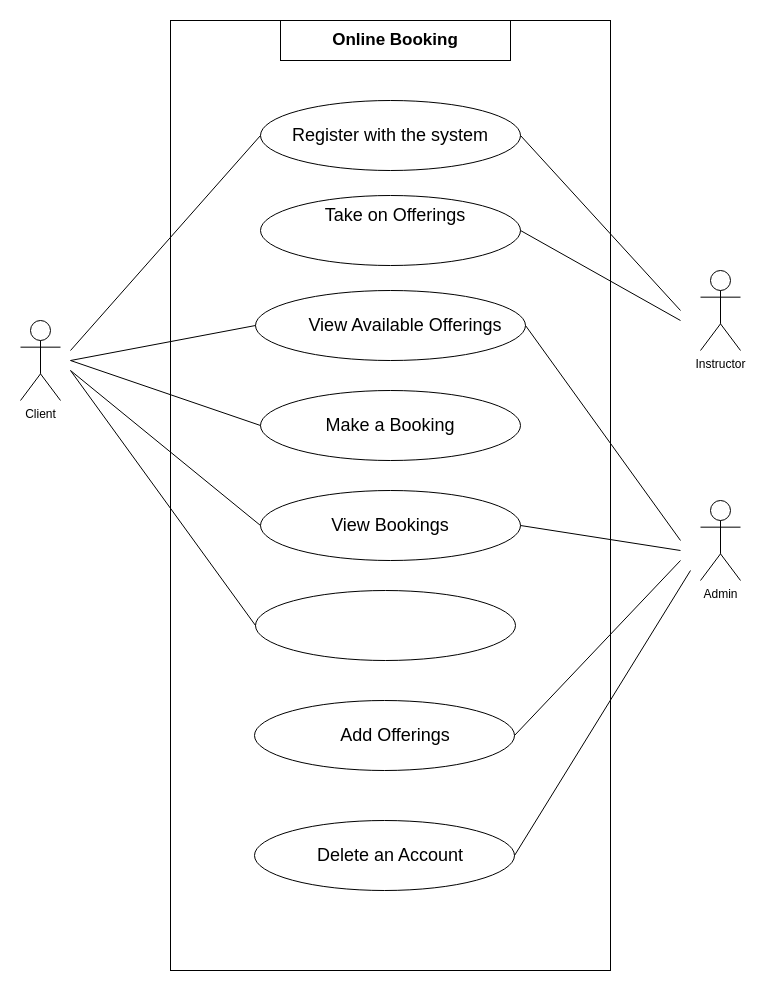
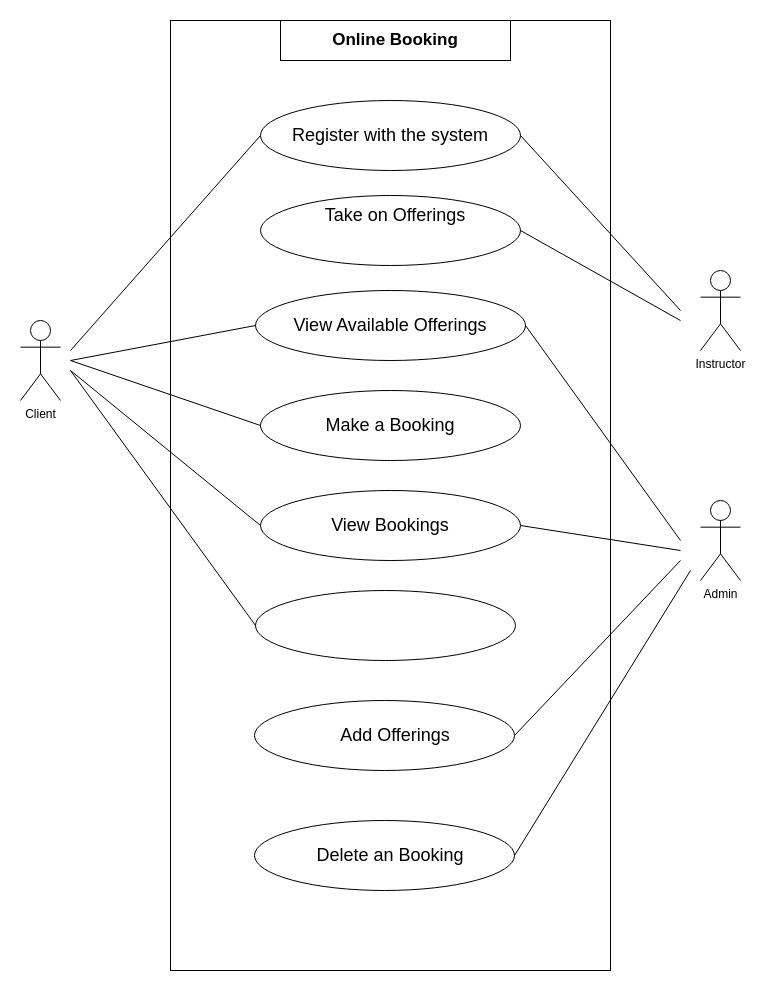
- <mxCell id="9" value="&lt;font style=&quot;font-size: 18px;&quot;&gt;View Available Offerings&lt;/font&gt;" style="text;html=1;align=center;verticalAlign=middle;whiteSpace=wrap;rounded=0;" parent="1" vertex="1"><mxGeometry x="305" y="310" width="200" height="30" as="geometry" /></mxCell>
+ <mxCell id="9" value="&lt;font style=&quot;font-size: 18px;&quot;&gt;View Available Offerings&lt;/font&gt;" style="text;html=1;align=center;verticalAlign=middle;whiteSpace=wrap;rounded=0;" parent="1" vertex="1"><mxGeometry x="290" y="310" width="200" height="30" as="geometry" /></mxCell>
- <mxCell id="23" value="&lt;font style=&quot;font-size: 18px;&quot;&gt;Delete an Account&lt;/font&gt;" style="text;html=1;align=center;verticalAlign=middle;whiteSpace=wrap;rounded=0;" parent="1" vertex="1"><mxGeometry x="315" y="840" width="150" height="30" as="geometry" /></mxCell>
+ <mxCell id="23" value="&lt;font style=&quot;font-size: 18px;&quot;&gt;Delete an Booking&lt;/font&gt;" style="text;html=1;align=center;verticalAlign=middle;whiteSpace=wrap;rounded=0;" parent="1" vertex="1"><mxGeometry x="315" y="840" width="150" height="30" as="geometry" /></mxCell>
